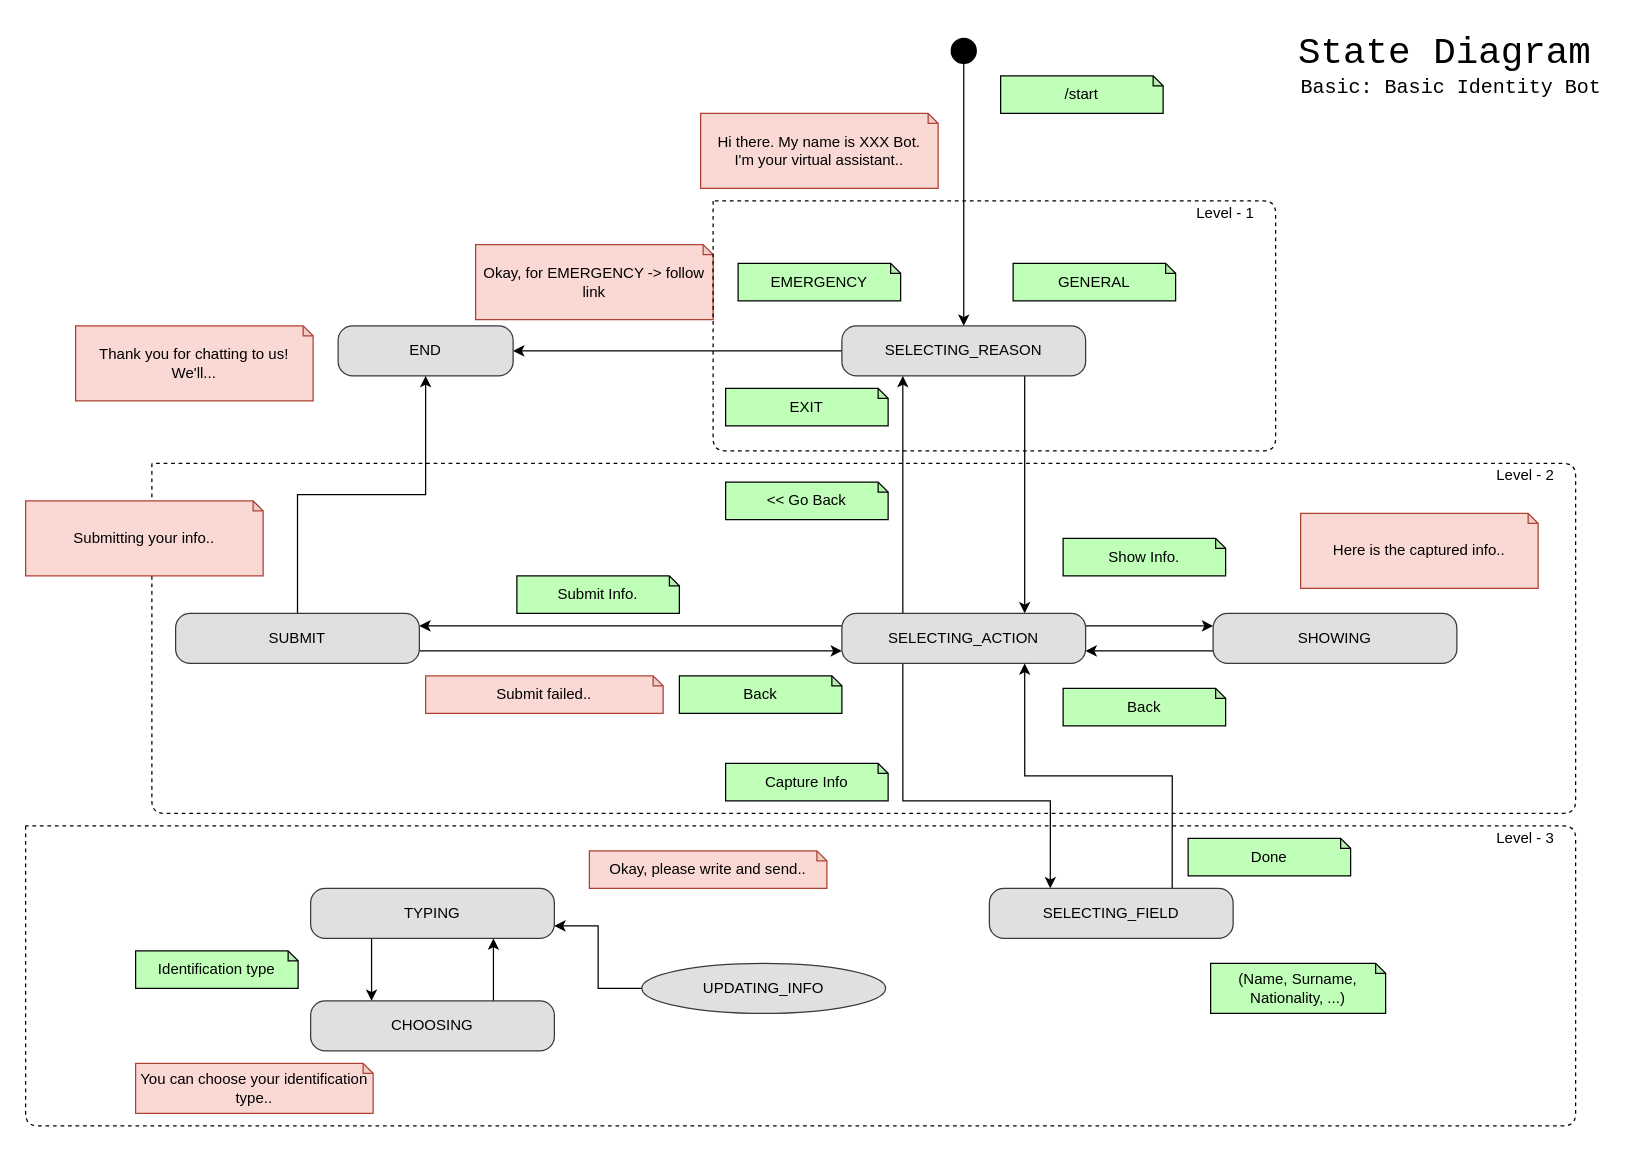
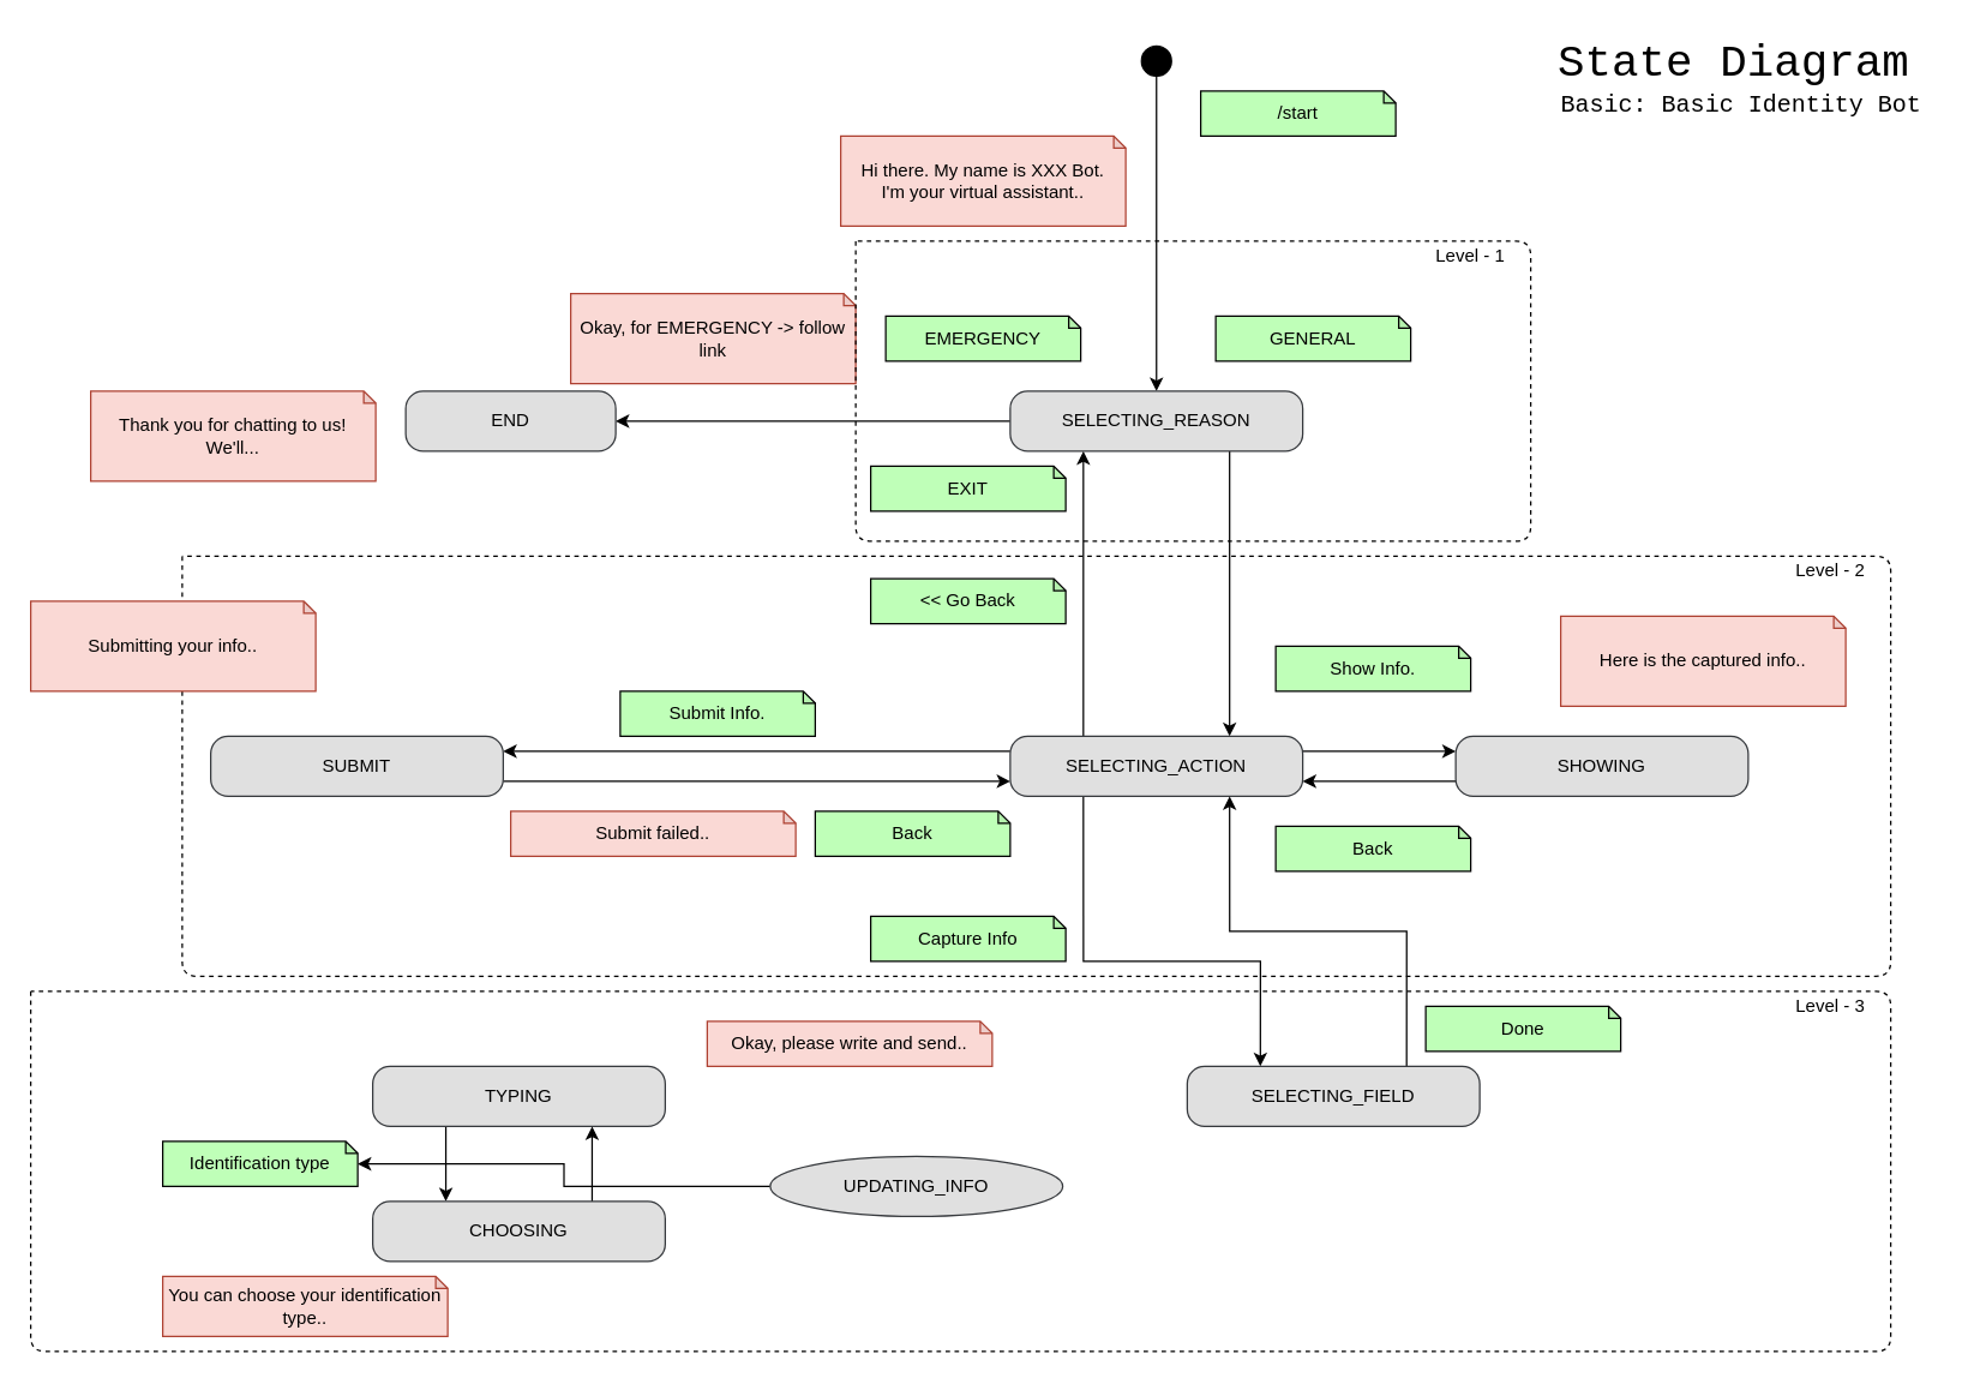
- <mxCell id="41" style="edgeStyle=orthogonalEdgeStyle;rounded=0;orthogonalLoop=1;jettySize=auto;html=1;exitX=0.5;exitY=0;exitDx=0;exitDy=0;entryX=0.5;entryY=1;entryDx=0;entryDy=0;" edge="1" parent="1" source="42" target="12"><mxGeometry relative="1" as="geometry" /></mxCell>
- <mxCell id="37" style="edgeStyle=orthogonalEdgeStyle;rounded=0;orthogonalLoop=1;jettySize=auto;html=1;exitX=0;exitY=0.5;exitDx=0;exitDy=0;entryX=1;entryY=0.75;entryDx=0;entryDy=0;" edge="1" parent="1" source="38" target="32"><mxGeometry relative="1" as="geometry" /></mxCell>
+ <mxCell id="37" style="edgeStyle=orthogonalEdgeStyle;rounded=0;orthogonalLoop=1;jettySize=auto;html=1;exitX=0;exitY=0.5;exitDx=0;exitDy=0;" edge="1" parent="1" source="38" target="39"><mxGeometry relative="1" as="geometry" /></mxCell>
- <mxCell id="30" value="(Name, Surname, Nationality, ...)" style="shape=note;whiteSpace=wrap;html=1;backgroundOutline=1;darkOpacity=0.05;fillColor=#BFFFB8;size=8;" parent="1" vertex="1"><mxGeometry x="968" y="770" width="140" height="40" as="geometry" /></mxCell>
